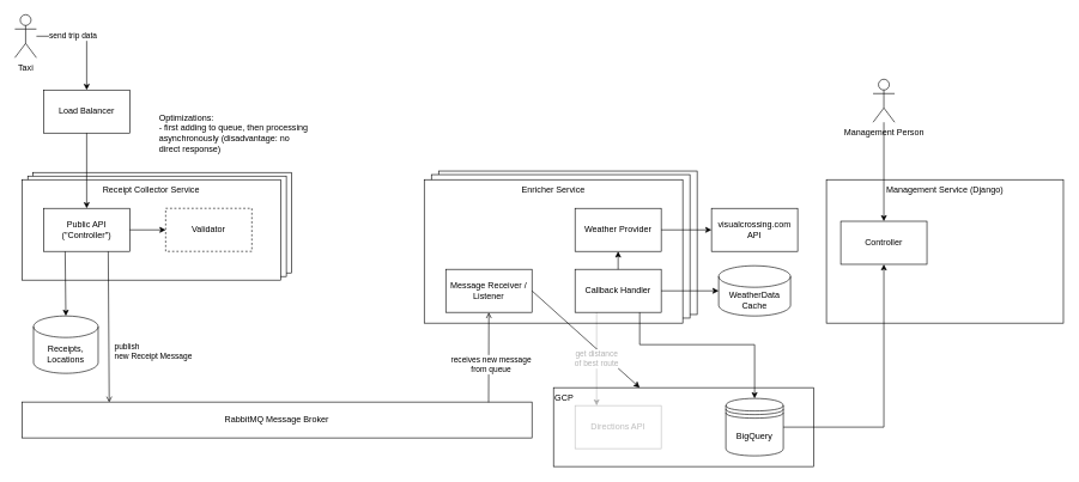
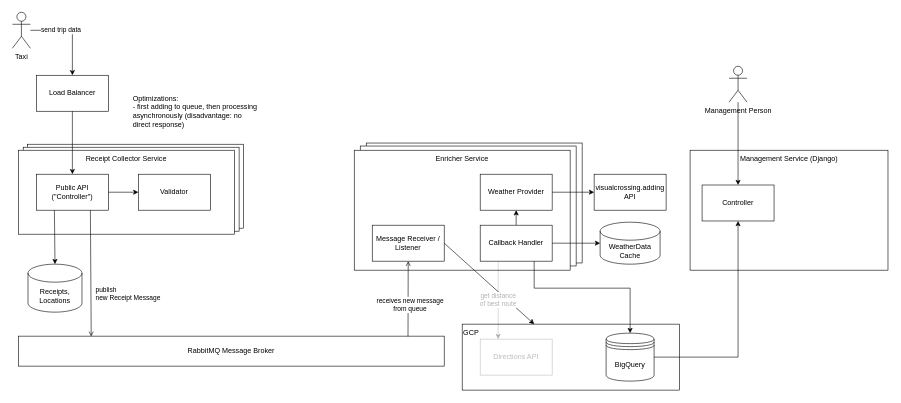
- <mxCell id="10" value="Validator" style="rounded=0;whiteSpace=wrap;html=1;labelBackgroundColor=default;labelBorderColor=none;fillStyle=auto;strokeColor=default;fillColor=default;dashed=1;" parent="1" vertex="1"><mxGeometry x="230" y="290" width="120" height="60" as="geometry" /></mxCell>
+ <mxCell id="10" value="Validator" style="rounded=0;whiteSpace=wrap;html=1;labelBackgroundColor=default;labelBorderColor=none;fillStyle=auto;strokeColor=default;fillColor=default;" parent="1" vertex="1"><mxGeometry x="230" y="290" width="120" height="60" as="geometry" /></mxCell>
- <mxCell id="21" value="visualcrossing.com&lt;br&gt;API" style="rounded=0;whiteSpace=wrap;html=1;labelBackgroundColor=default;labelBorderColor=none;fillStyle=auto;strokeColor=default;fillColor=default;" parent="1" vertex="1"><mxGeometry x="990" y="290" width="120" height="60" as="geometry" /></mxCell>
+ <mxCell id="21" value="visualcrossing.adding&lt;br&gt;API" style="rounded=0;whiteSpace=wrap;html=1;labelBackgroundColor=default;labelBorderColor=none;fillStyle=auto;strokeColor=default;fillColor=default;" parent="1" vertex="1"><mxGeometry x="990" y="290" width="120" height="60" as="geometry" /></mxCell>
